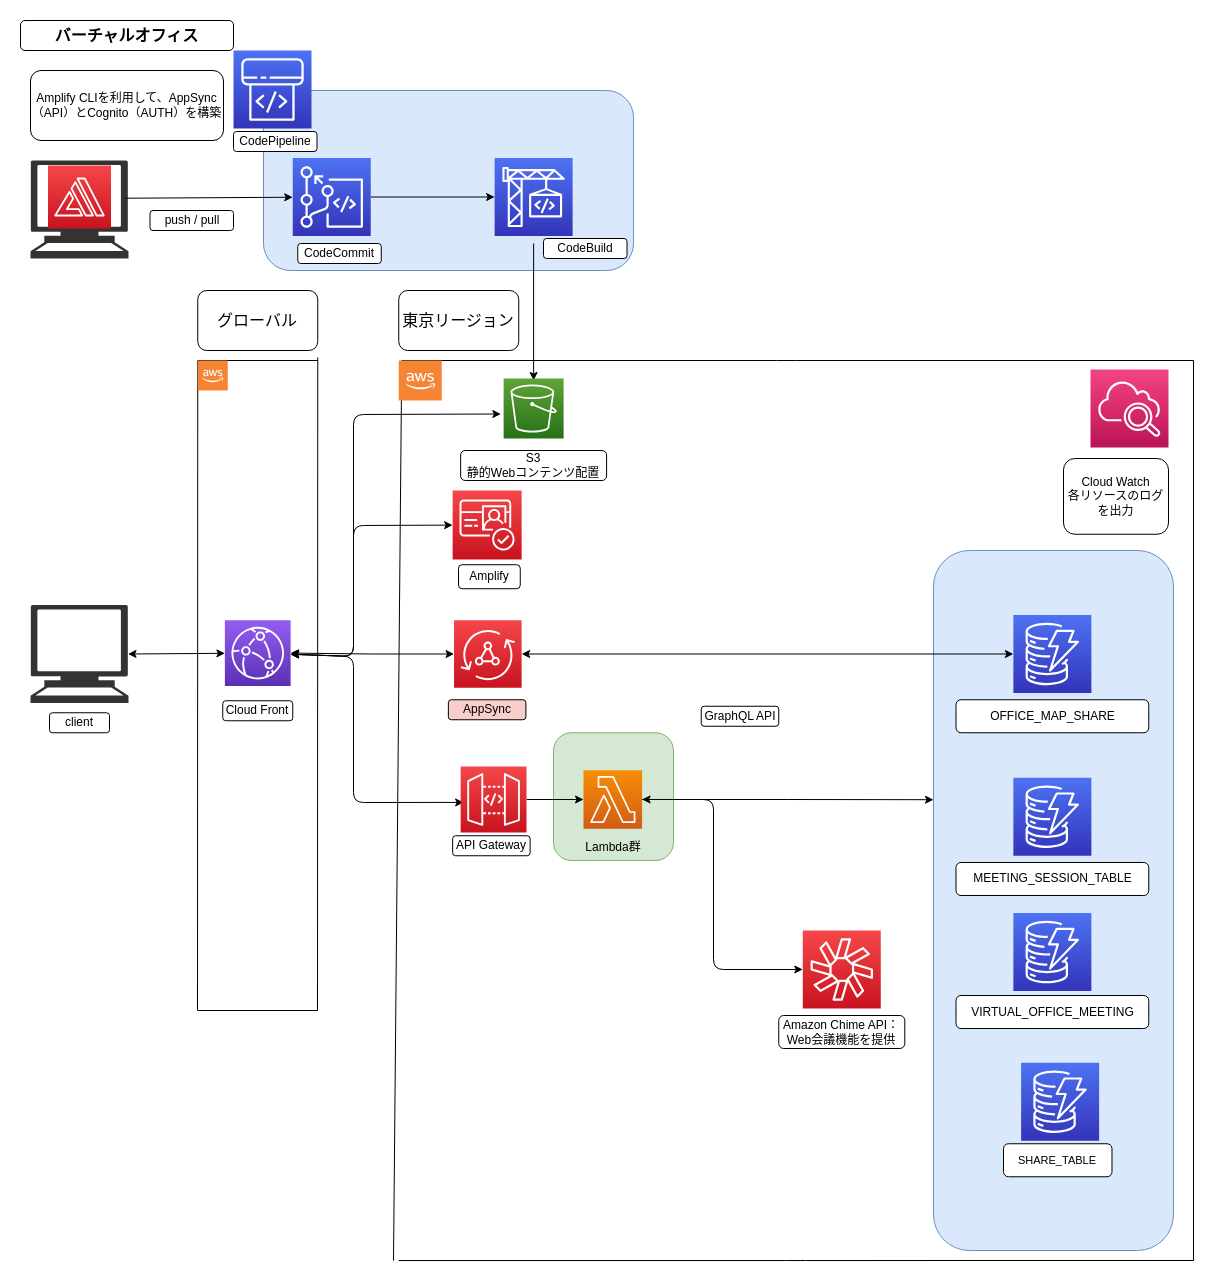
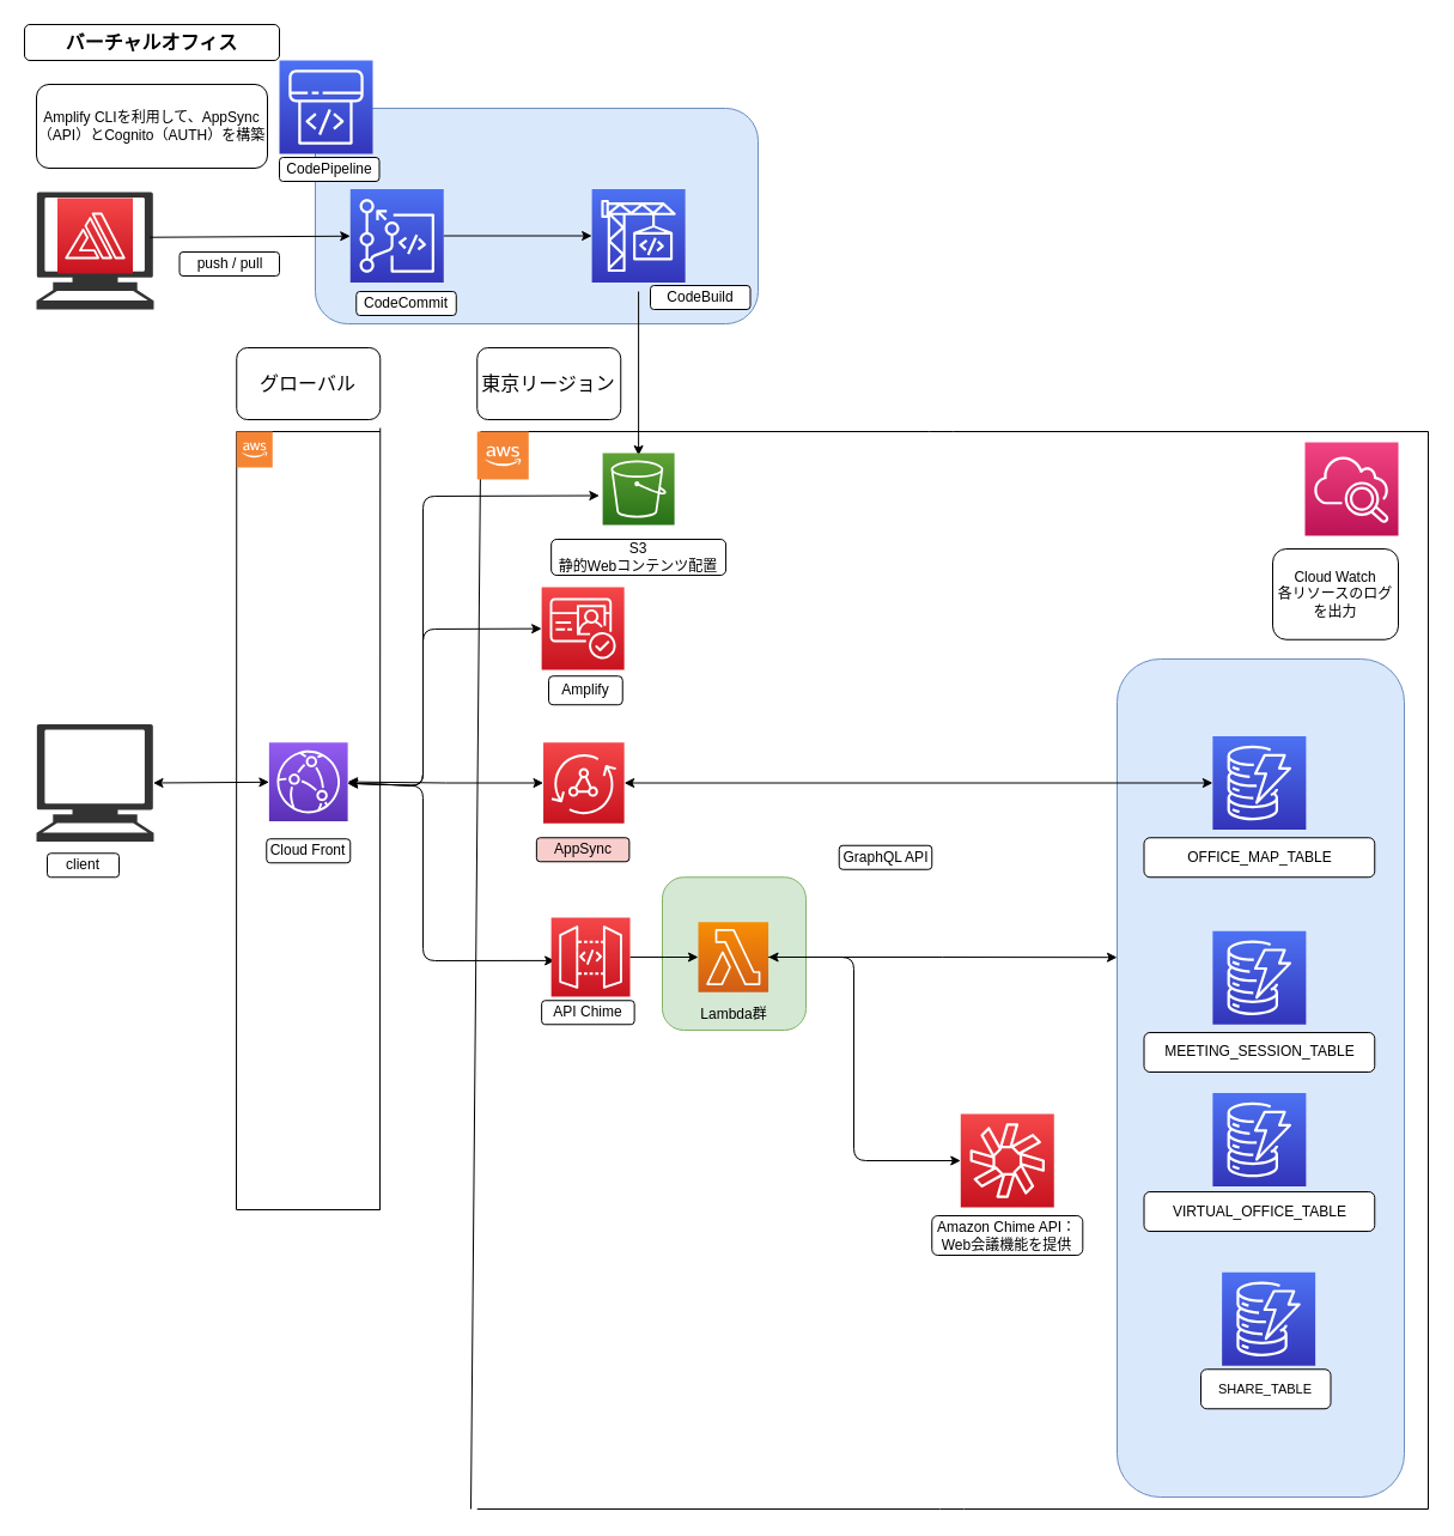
- <mxCell id="62" value="&lt;div style=&quot;text-align: left&quot;&gt;&lt;font color=&quot;#000000&quot;&gt;OFFICE_MAP_SHARE&lt;/font&gt;&lt;/div&gt;" style="rounded=1;whiteSpace=wrap;html=1;" parent="1" vertex="1"><mxGeometry x="955.51" y="699.25" width="192.74" height="33" as="geometry" /></mxCell>
+ <mxCell id="62" value="&lt;div style=&quot;text-align: left&quot;&gt;&lt;font color=&quot;#000000&quot;&gt;OFFICE_MAP_TABLE&lt;/font&gt;&lt;/div&gt;" style="rounded=1;whiteSpace=wrap;html=1;" parent="1" vertex="1"><mxGeometry x="955.51" y="699.25" width="192.74" height="33" as="geometry" /></mxCell>
- <mxCell id="13" value="client" style="rounded=1;whiteSpace=wrap;html=1;" parent="1" vertex="1"><mxGeometry x="49" y="712.25" width="60" height="20" as="geometry" /></mxCell>
+ <mxCell id="13" value="client" style="rounded=1;whiteSpace=wrap;html=1;" parent="1" vertex="1"><mxGeometry x="39" y="712.25" width="60" height="20" as="geometry" /></mxCell>
- <mxCell id="34" value="API Gateway" style="rounded=1;whiteSpace=wrap;html=1;" parent="1" vertex="1"><mxGeometry x="452.13" y="835.25" width="77.51" height="20" as="geometry" /></mxCell>
+ <mxCell id="34" value="API Chime" style="rounded=1;whiteSpace=wrap;html=1;" parent="1" vertex="1"><mxGeometry x="452.13" y="835.25" width="77.51" height="20" as="geometry" /></mxCell>
- <mxCell id="41" value="&lt;div style=&quot;text-align: left&quot;&gt;&lt;font color=&quot;#000000&quot;&gt;VIRTUAL_OFFICE_MEETING&lt;/font&gt;&lt;/div&gt;" style="rounded=1;whiteSpace=wrap;html=1;" parent="1" vertex="1"><mxGeometry x="955.51" y="995.02" width="192.74" height="33" as="geometry" /></mxCell>
+ <mxCell id="41" value="&lt;div style=&quot;text-align: left&quot;&gt;&lt;font color=&quot;#000000&quot;&gt;VIRTUAL_OFFICE_TABLE&lt;/font&gt;&lt;/div&gt;" style="rounded=1;whiteSpace=wrap;html=1;" parent="1" vertex="1"><mxGeometry x="955.51" y="995.02" width="192.74" height="33" as="geometry" /></mxCell>
